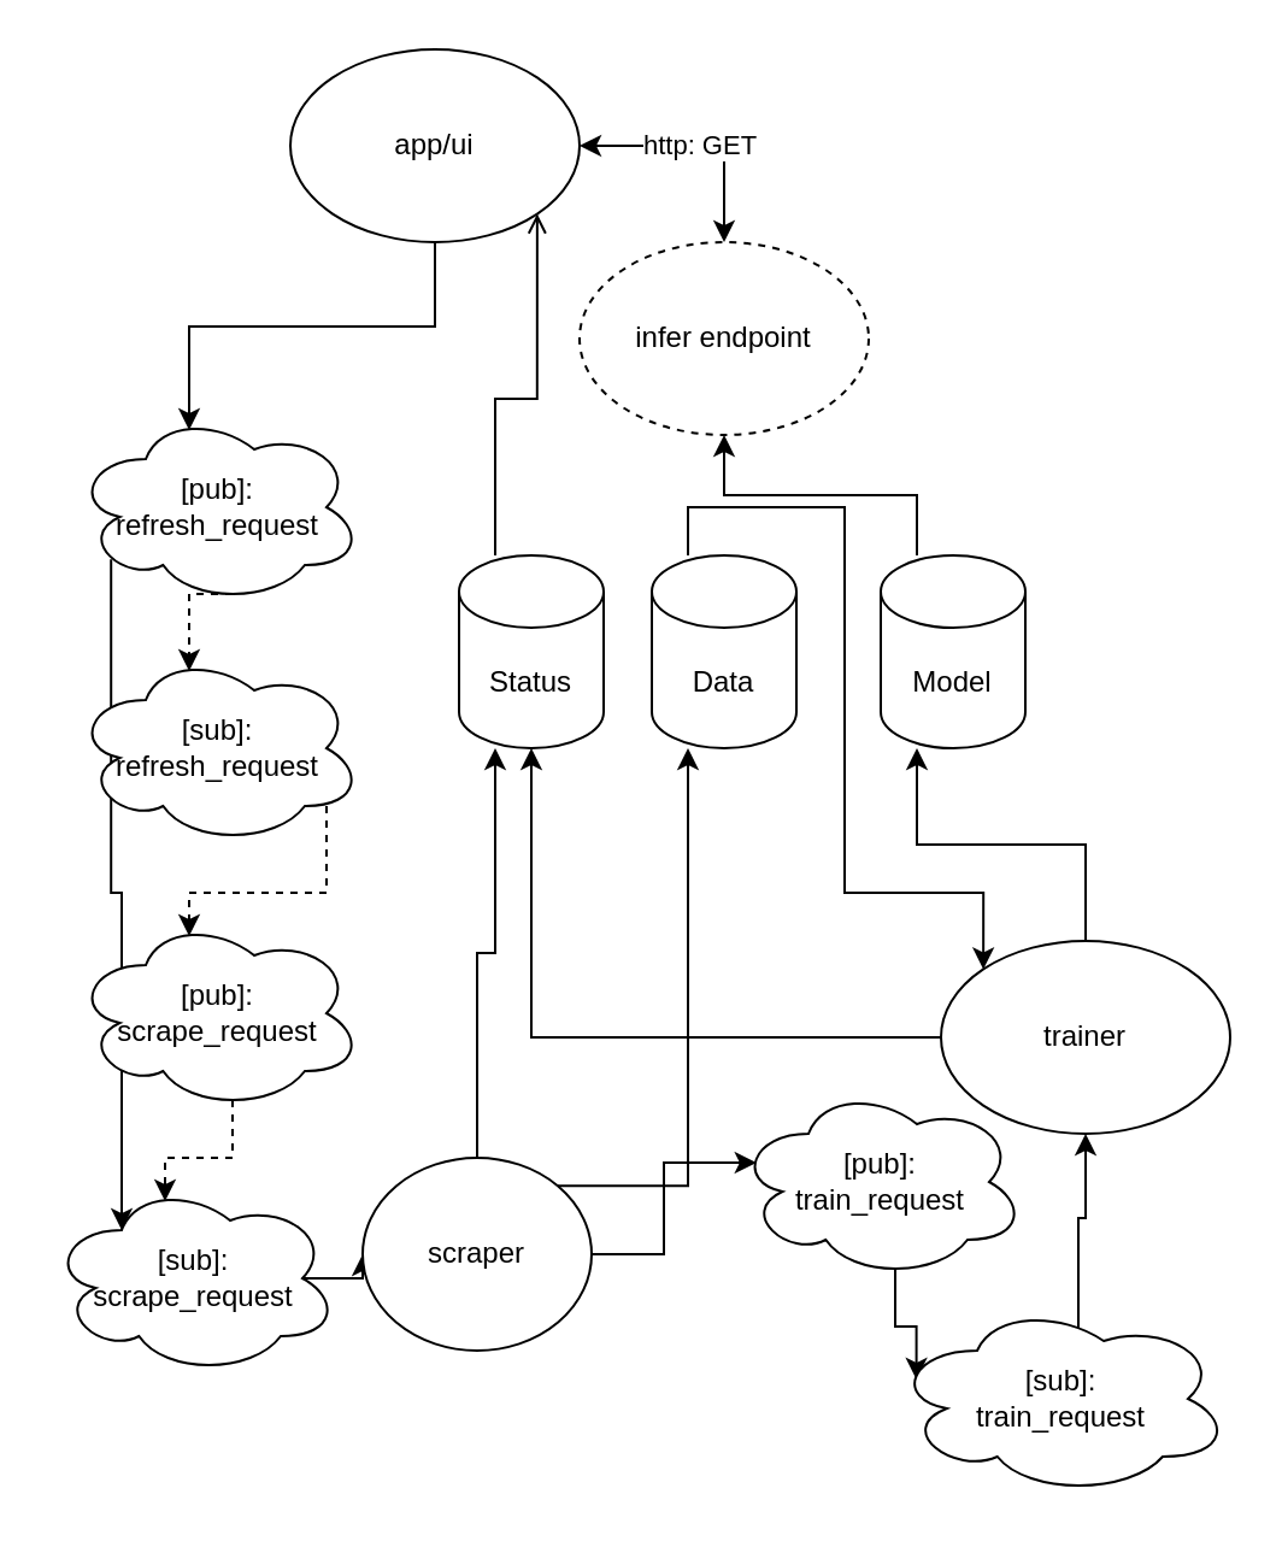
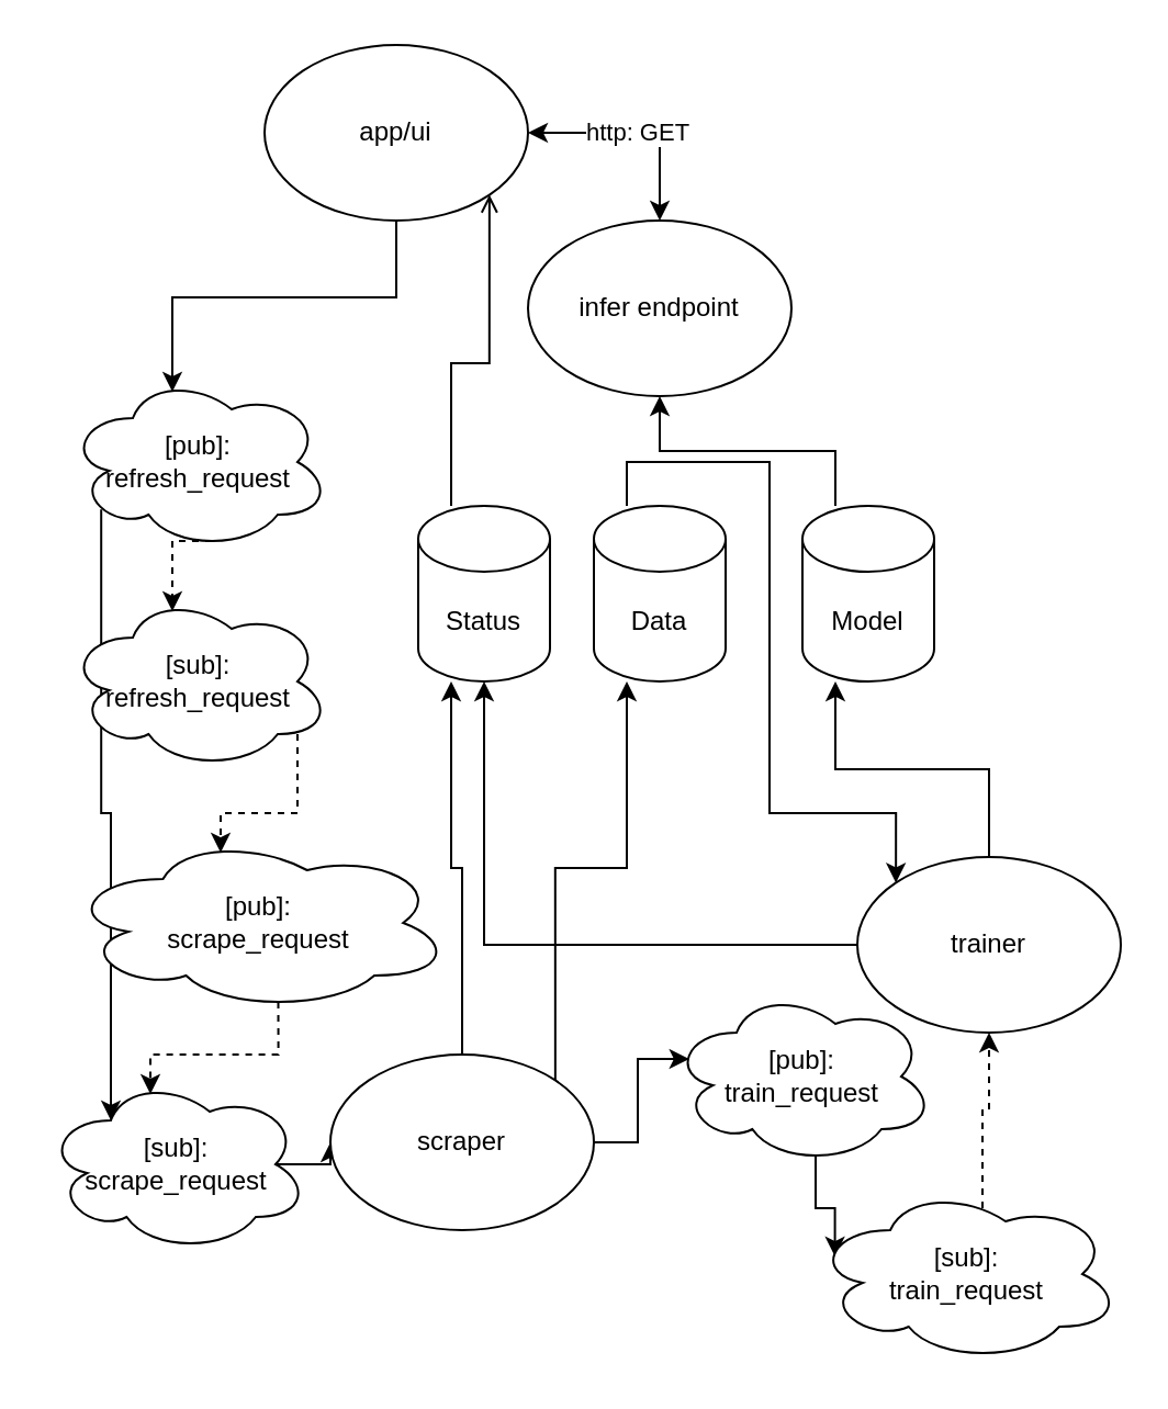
- <mxCell id="24" value="infer endpoint" style="ellipse;whiteSpace=wrap;html=1;dashed=1;" parent="1" vertex="1"><mxGeometry x="240" y="100" width="120" height="80" as="geometry" /></mxCell>
+ <mxCell id="24" value="infer endpoint" style="ellipse;whiteSpace=wrap;html=1;" parent="1" vertex="1"><mxGeometry x="240" y="100" width="120" height="80" as="geometry" /></mxCell>
- <mxCell id="14" value="[pub]: &lt;br&gt;scrape_request" style="ellipse;shape=cloud;whiteSpace=wrap;html=1;" parent="1" vertex="1"><mxGeometry x="30" y="380" width="120" height="80" as="geometry" /></mxCell>
+ <mxCell id="14" value="[pub]: &lt;br&gt;scrape_request" style="ellipse;shape=cloud;whiteSpace=wrap;html=1;" parent="1" vertex="1"><mxGeometry x="30" y="380" width="175" height="80" as="geometry" /></mxCell>
- <mxCell id="19" style="edgeStyle=orthogonalEdgeStyle;rounded=0;orthogonalLoop=1;jettySize=auto;html=1;exitX=0.55;exitY=0.95;exitDx=0;exitDy=0;exitPerimeter=0;" parent="1" source="20" target="31" edge="1"><mxGeometry relative="1" as="geometry" /></mxCell>
+ <mxCell id="19" style="edgeStyle=orthogonalEdgeStyle;rounded=0;orthogonalLoop=1;jettySize=auto;html=1;exitX=0.55;exitY=0.95;exitDx=0;exitDy=0;exitPerimeter=0;dashed=1;" parent="1" source="20" target="31" edge="1"><mxGeometry relative="1" as="geometry" /></mxCell>
- <mxCell id="28" value="scraper" style="ellipse;whiteSpace=wrap;html=1;" parent="1" vertex="1"><mxGeometry x="150" y="480" width="95" height="80" as="geometry" /></mxCell>
+ <mxCell id="28" value="scraper" style="ellipse;whiteSpace=wrap;html=1;" parent="1" vertex="1"><mxGeometry x="150" y="480" width="120" height="80" as="geometry" /></mxCell>
